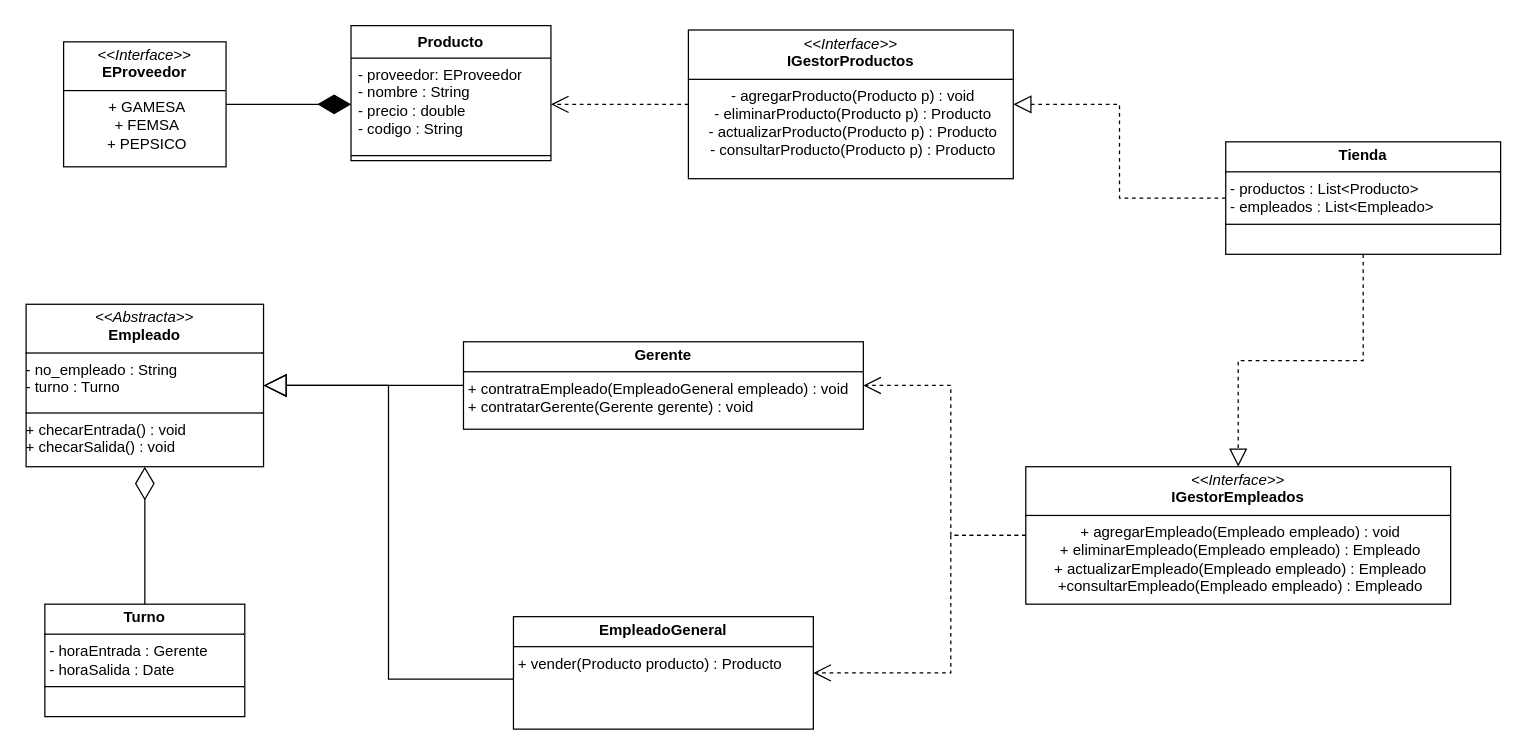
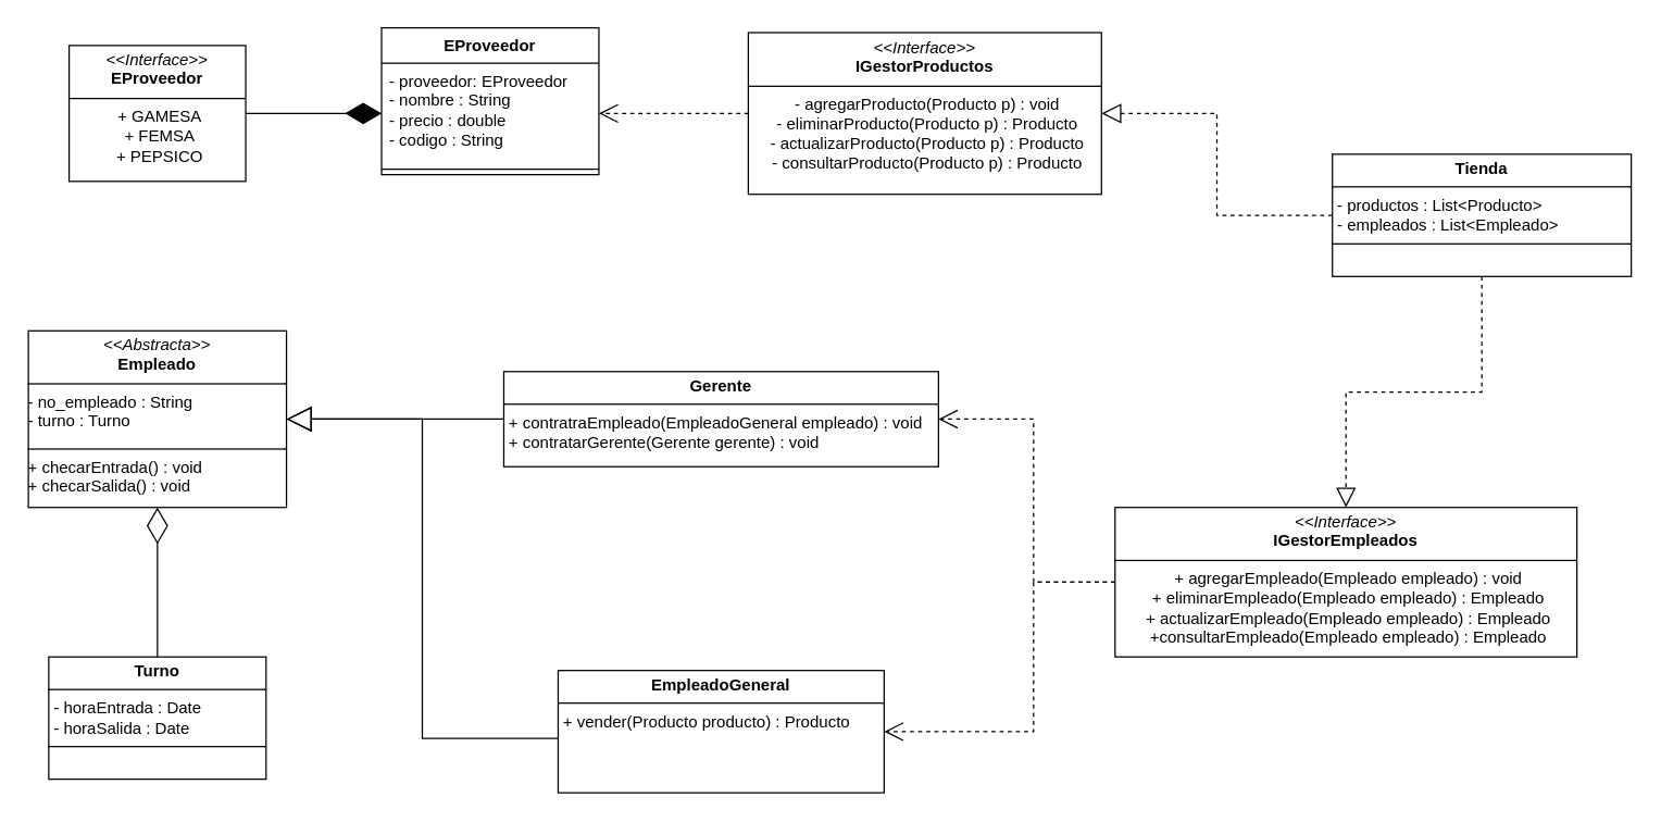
- <mxCell id="3" value="Producto" style="swimlane;fontStyle=1;align=center;verticalAlign=top;childLayout=stackLayout;horizontal=1;startSize=26;horizontalStack=0;resizeParent=1;resizeParentMax=0;resizeLast=0;collapsible=1;marginBottom=0;whiteSpace=wrap;html=1;" vertex="1" parent="1"><mxGeometry x="280" y="20" width="160" height="108" as="geometry" /></mxCell>
+ <mxCell id="3" value="EProveedor" style="swimlane;fontStyle=1;align=center;verticalAlign=top;childLayout=stackLayout;horizontal=1;startSize=26;horizontalStack=0;resizeParent=1;resizeParentMax=0;resizeLast=0;collapsible=1;marginBottom=0;whiteSpace=wrap;html=1;" vertex="1" parent="1"><mxGeometry x="280" y="20" width="160" height="108" as="geometry" /></mxCell>
- <mxCell id="10" value="&lt;p style=&quot;margin:0px;margin-top:4px;text-align:center;&quot;&gt;&lt;b&gt;Turno&lt;/b&gt;&lt;/p&gt;&lt;hr size=&quot;1&quot; style=&quot;border-style:solid;&quot;&gt;&lt;p style=&quot;margin:0px;margin-left:4px;&quot;&gt;- horaEntrada : Gerente&lt;/p&gt;&lt;p style=&quot;margin:0px;margin-left:4px;&quot;&gt;- horaSalida : Date&lt;/p&gt;&lt;hr size=&quot;1&quot; style=&quot;border-style:solid;&quot;&gt;&lt;p style=&quot;margin:0px;margin-left:4px;&quot;&gt;&lt;br&gt;&lt;/p&gt;" style="verticalAlign=top;align=left;overflow=fill;html=1;whiteSpace=wrap;" vertex="1" parent="1"><mxGeometry x="35" y="483" width="160" height="90" as="geometry" /></mxCell>
+ <mxCell id="10" value="&lt;p style=&quot;margin:0px;margin-top:4px;text-align:center;&quot;&gt;&lt;b&gt;Turno&lt;/b&gt;&lt;/p&gt;&lt;hr size=&quot;1&quot; style=&quot;border-style:solid;&quot;&gt;&lt;p style=&quot;margin:0px;margin-left:4px;&quot;&gt;- horaEntrada : Date&lt;/p&gt;&lt;p style=&quot;margin:0px;margin-left:4px;&quot;&gt;- horaSalida : Date&lt;/p&gt;&lt;hr size=&quot;1&quot; style=&quot;border-style:solid;&quot;&gt;&lt;p style=&quot;margin:0px;margin-left:4px;&quot;&gt;&lt;br&gt;&lt;/p&gt;" style="verticalAlign=top;align=left;overflow=fill;html=1;whiteSpace=wrap;" vertex="1" parent="1"><mxGeometry x="35" y="483" width="160" height="90" as="geometry" /></mxCell>
